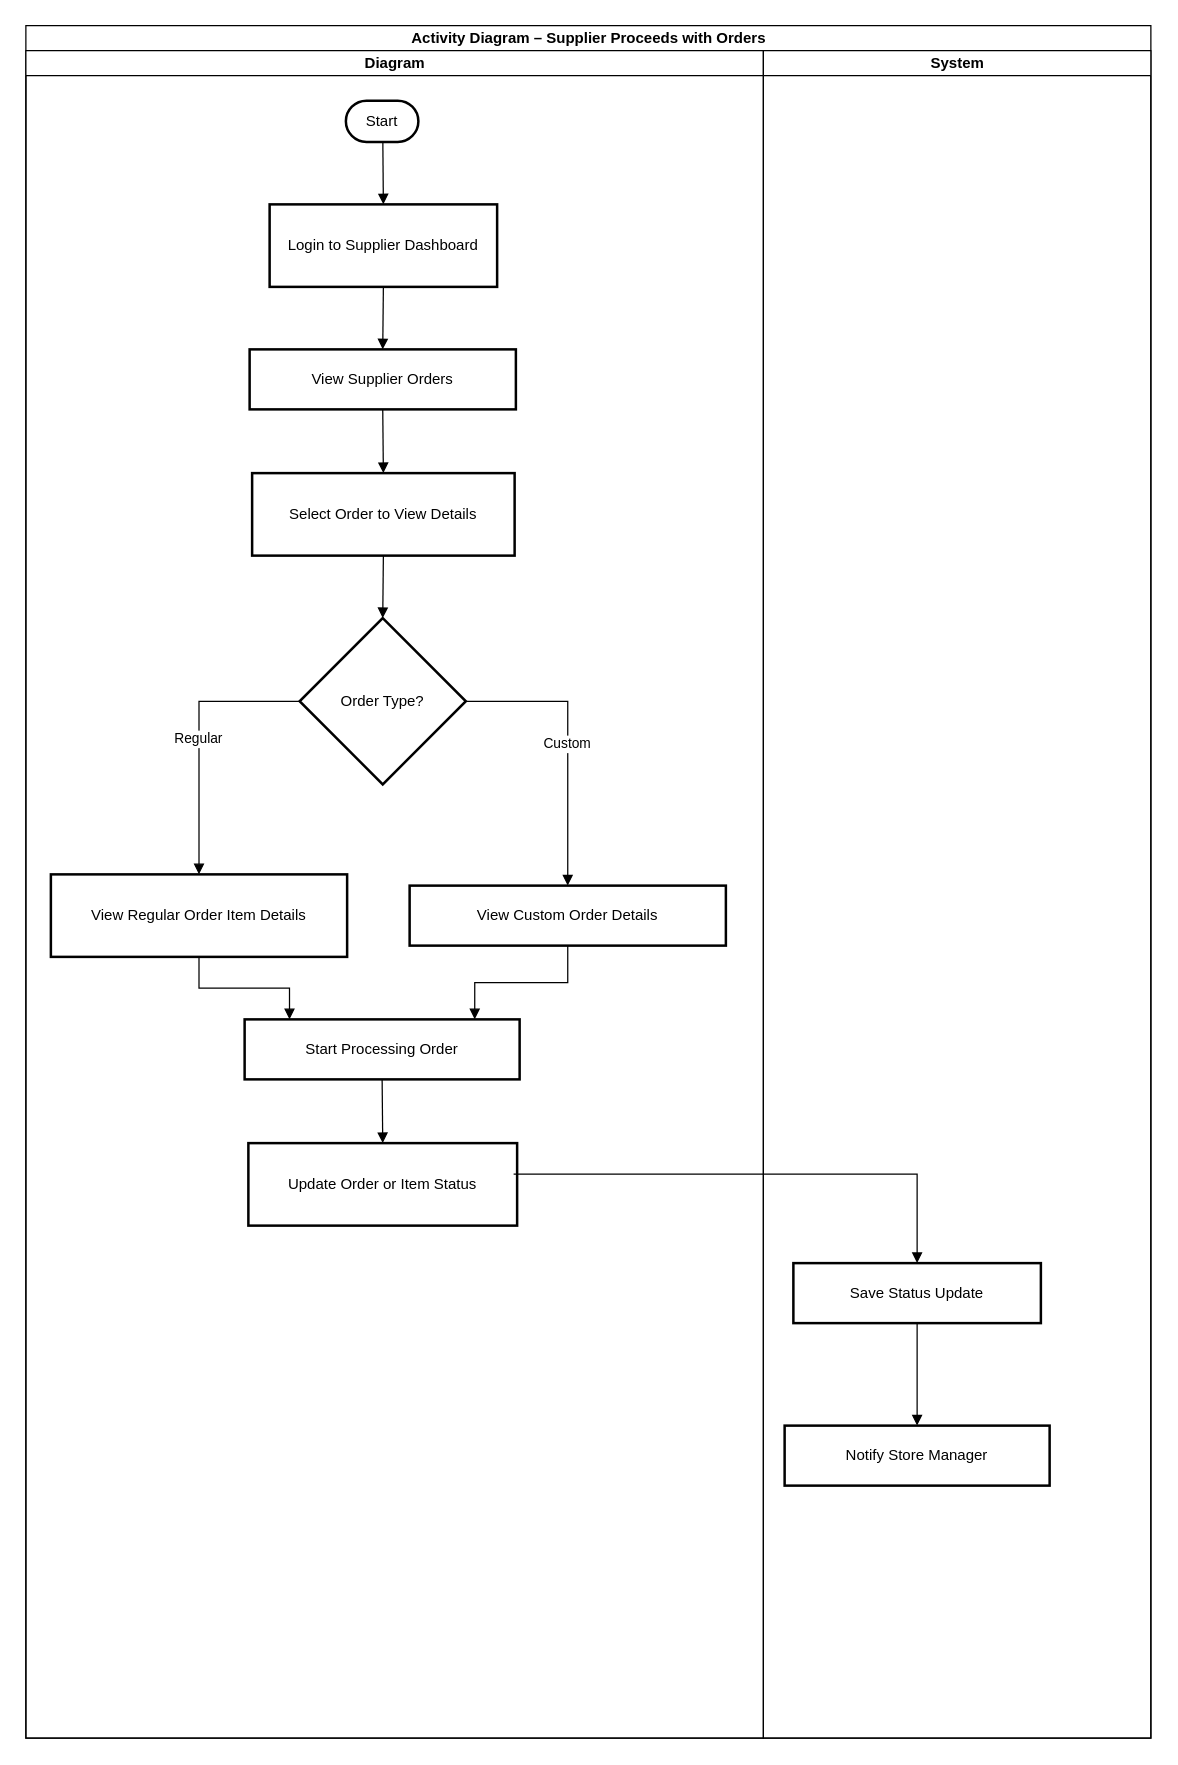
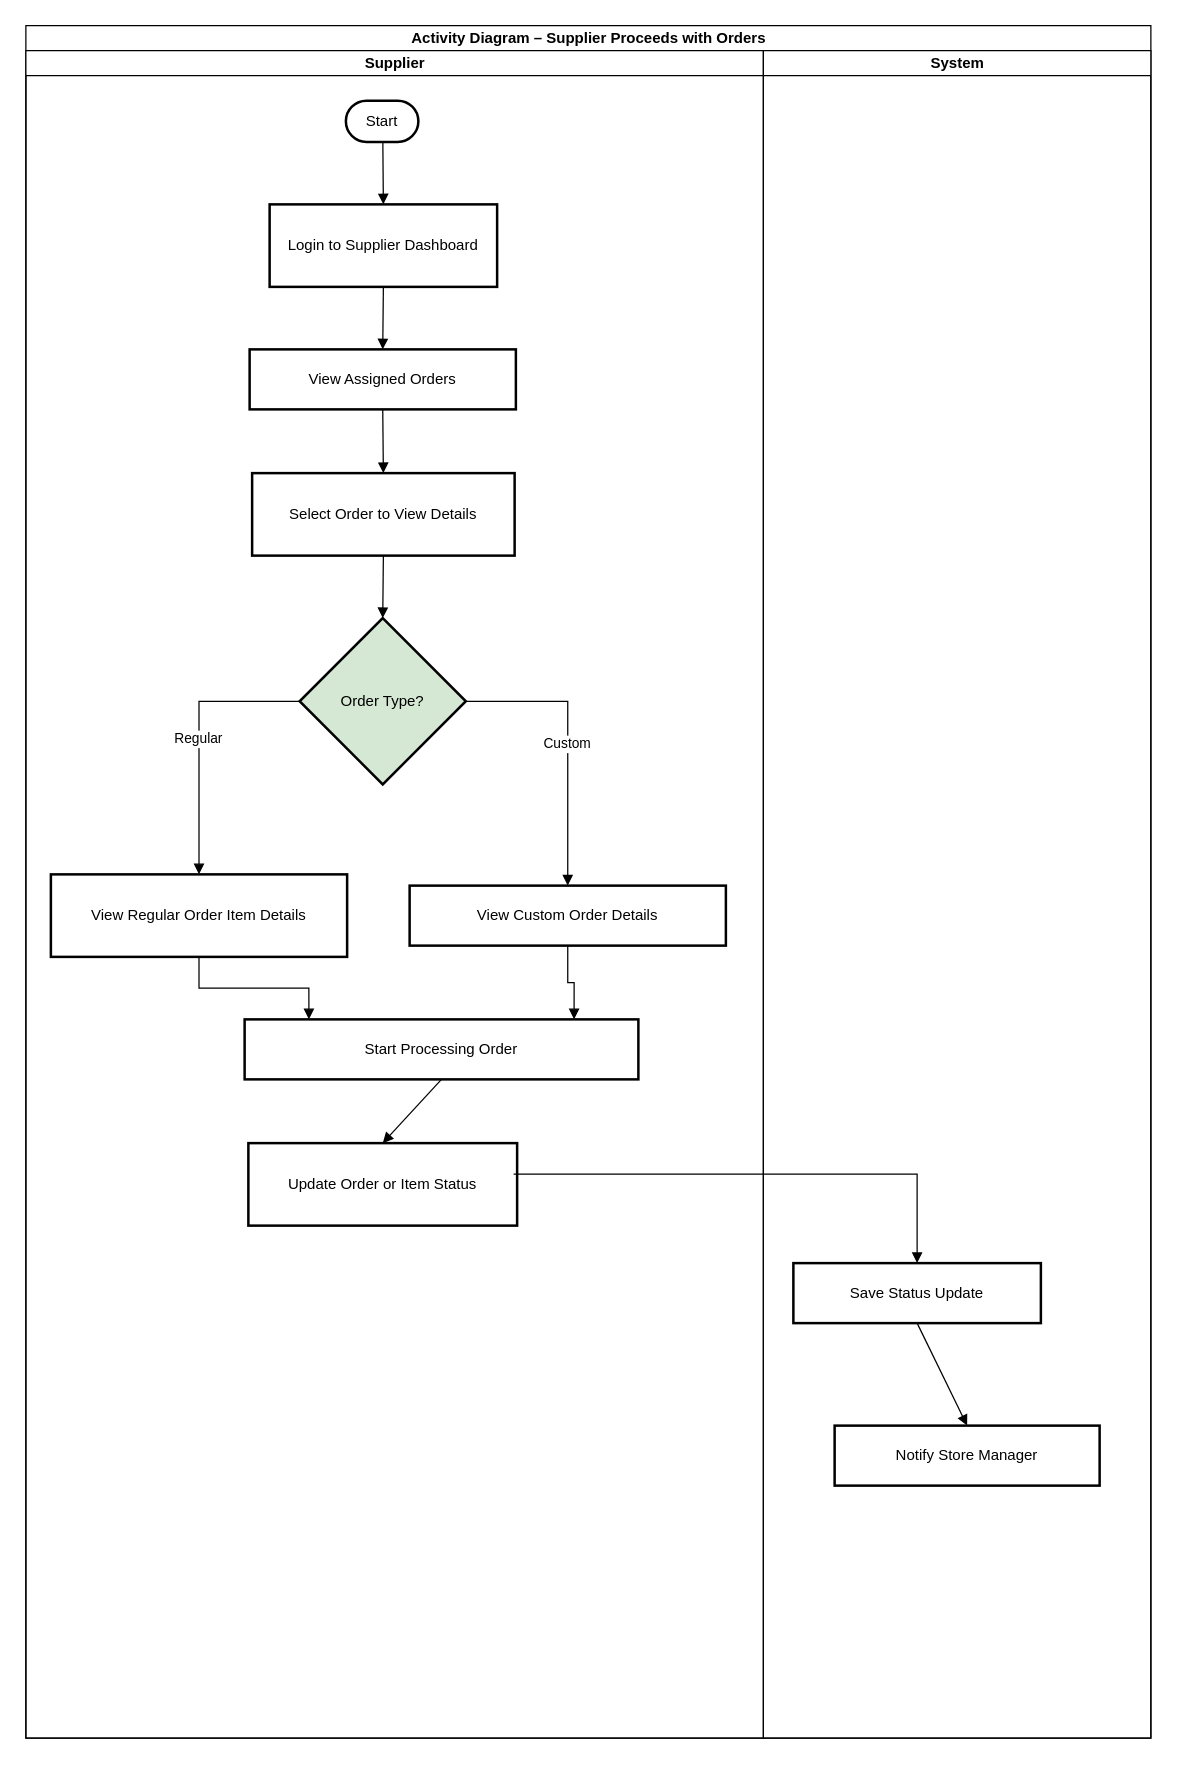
- <mxCell id="22" value="Diagram" style="swimlane;startSize=20;html=1;" vertex="1" parent="21"><mxGeometry y="20" width="590" height="1350" as="geometry" /></mxCell>
+ <mxCell id="22" value="Supplier" style="swimlane;startSize=20;html=1;" vertex="1" parent="21"><mxGeometry y="20" width="590" height="1350" as="geometry" /></mxCell>
- <mxCell id="4" value="View Supplier Orders" style="whiteSpace=wrap;strokeWidth=2;" vertex="1" parent="1"><mxGeometry x="199" y="279" width="213" height="48" as="geometry" /></mxCell>
+ <mxCell id="4" value="View Assigned Orders" style="whiteSpace=wrap;strokeWidth=2;" vertex="1" parent="1"><mxGeometry x="199" y="279" width="213" height="48" as="geometry" /></mxCell>
- <mxCell id="6" value="Order Type?" style="rhombus;strokeWidth=2;whiteSpace=wrap;" vertex="1" parent="1"><mxGeometry x="239" y="494" width="133" height="133" as="geometry" /></mxCell>
+ <mxCell id="6" value="Order Type?" style="rhombus;strokeWidth=2;whiteSpace=wrap;fillColor=#d5e8d4;" vertex="1" parent="1"><mxGeometry x="239" y="494" width="133" height="133" as="geometry" /></mxCell>
- <mxCell id="9" value="Start Processing Order" style="whiteSpace=wrap;strokeWidth=2;" vertex="1" parent="1"><mxGeometry x="195" y="815" width="220" height="48" as="geometry" /></mxCell>
+ <mxCell id="9" value="Start Processing Order" style="whiteSpace=wrap;strokeWidth=2;" vertex="1" parent="1"><mxGeometry x="195" y="815" width="315" height="48" as="geometry" /></mxCell>
- <mxCell id="25" value="Notify Store Manager" style="whiteSpace=wrap;strokeWidth=2;" vertex="1" parent="23"><mxGeometry x="17.0" y="1100" width="212" height="48" as="geometry" /></mxCell>
+ <mxCell id="25" value="Notify Store Manager" style="whiteSpace=wrap;strokeWidth=2;" vertex="1" parent="23"><mxGeometry x="57" y="1100" width="212" height="48" as="geometry" /></mxCell>
